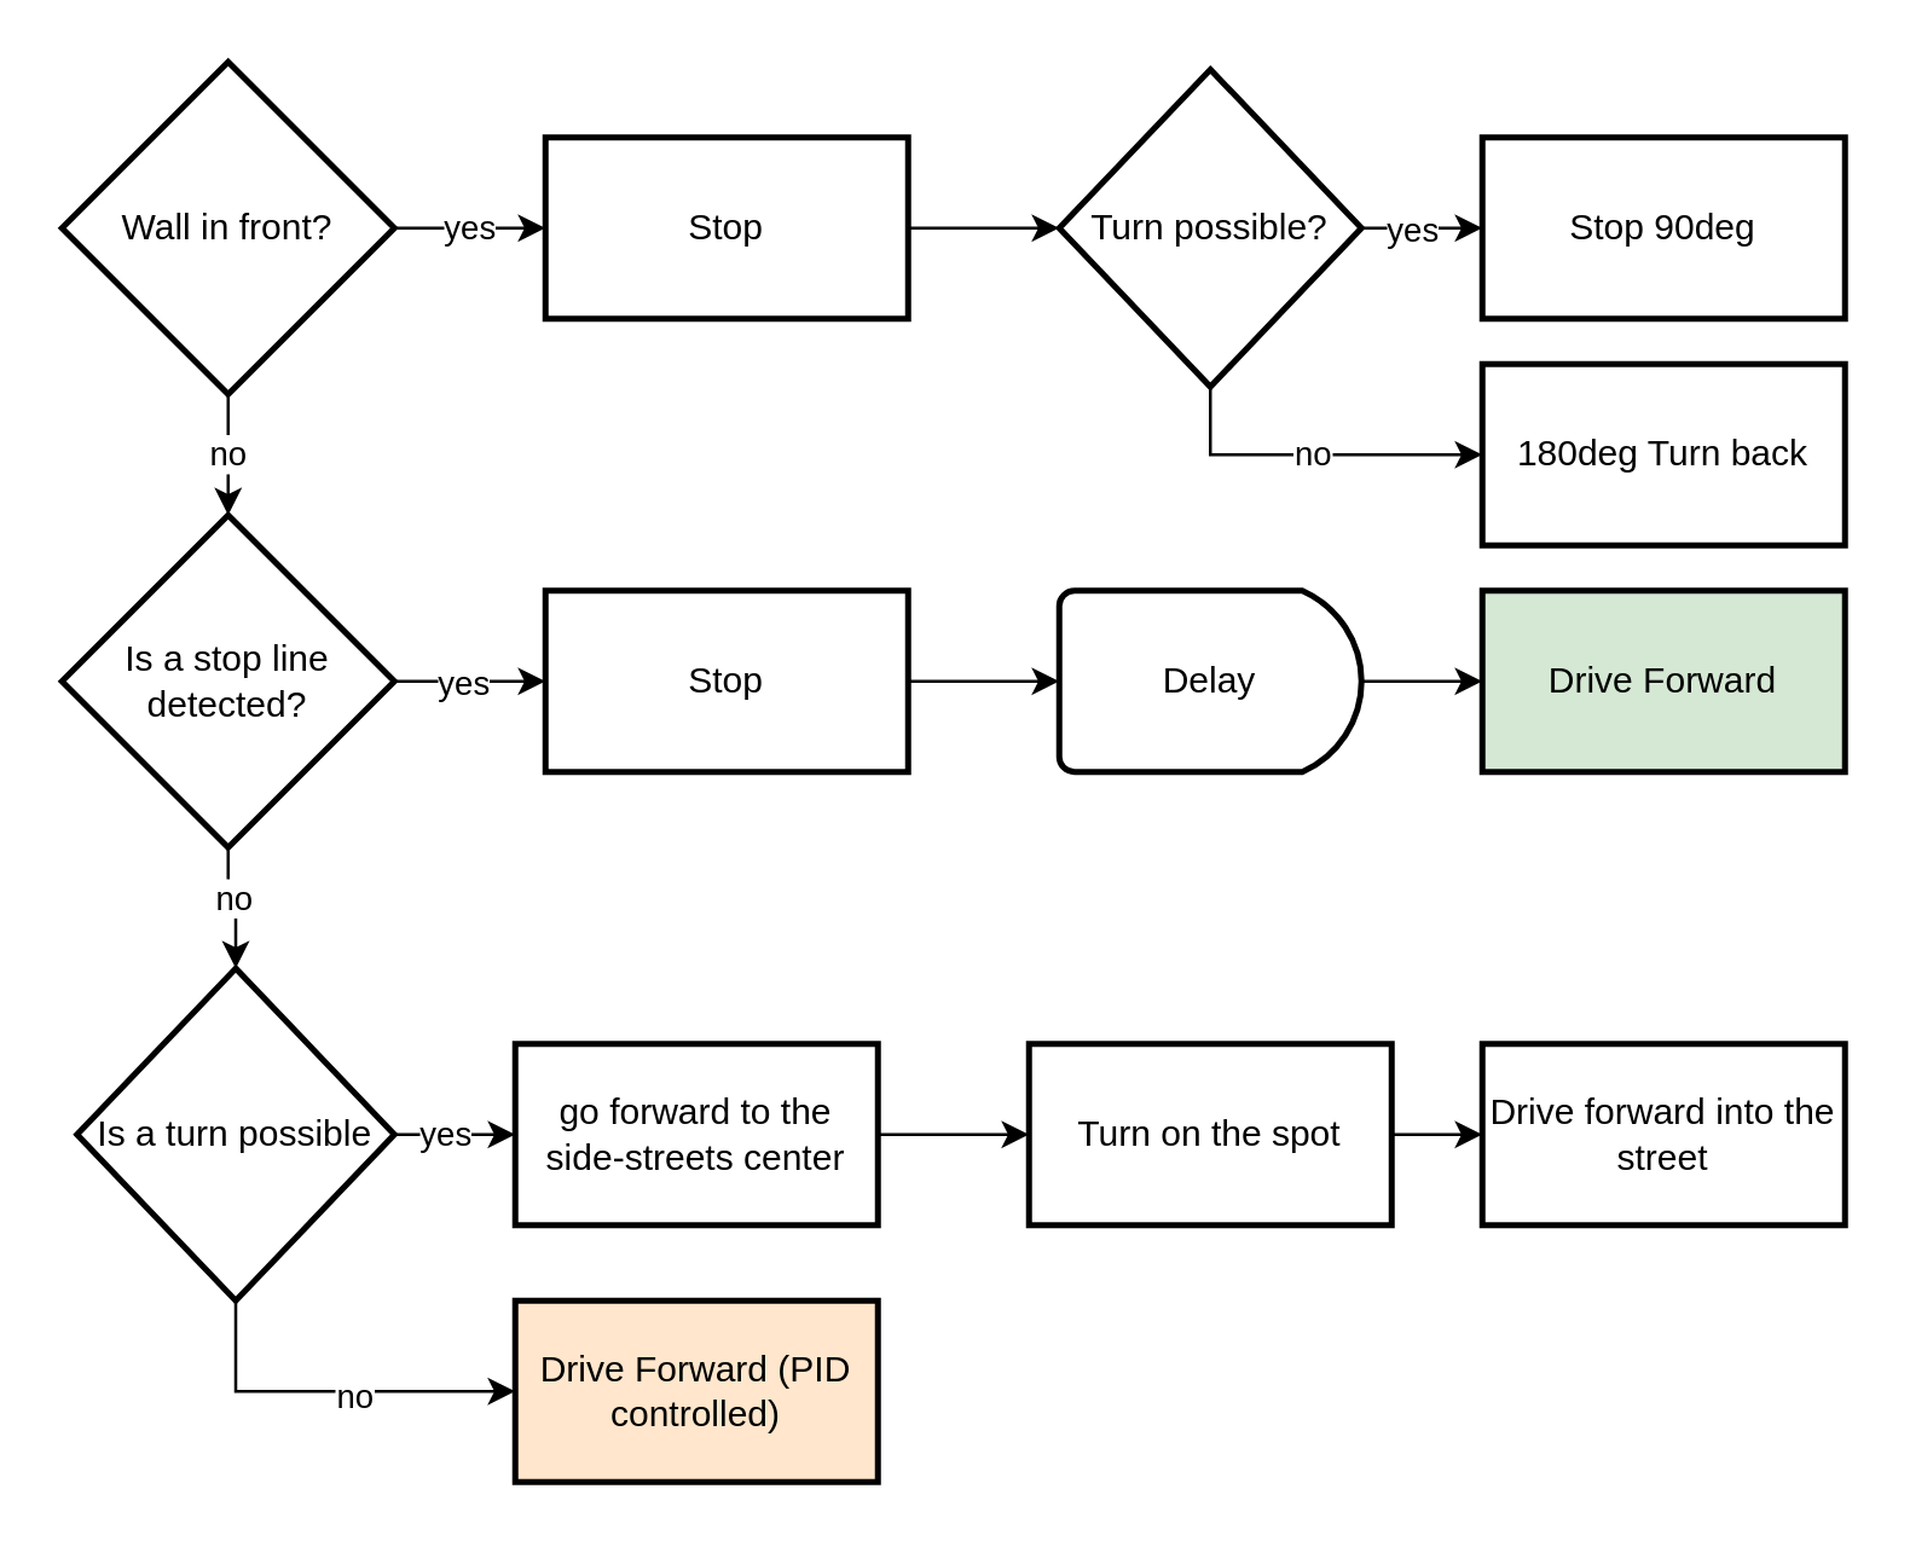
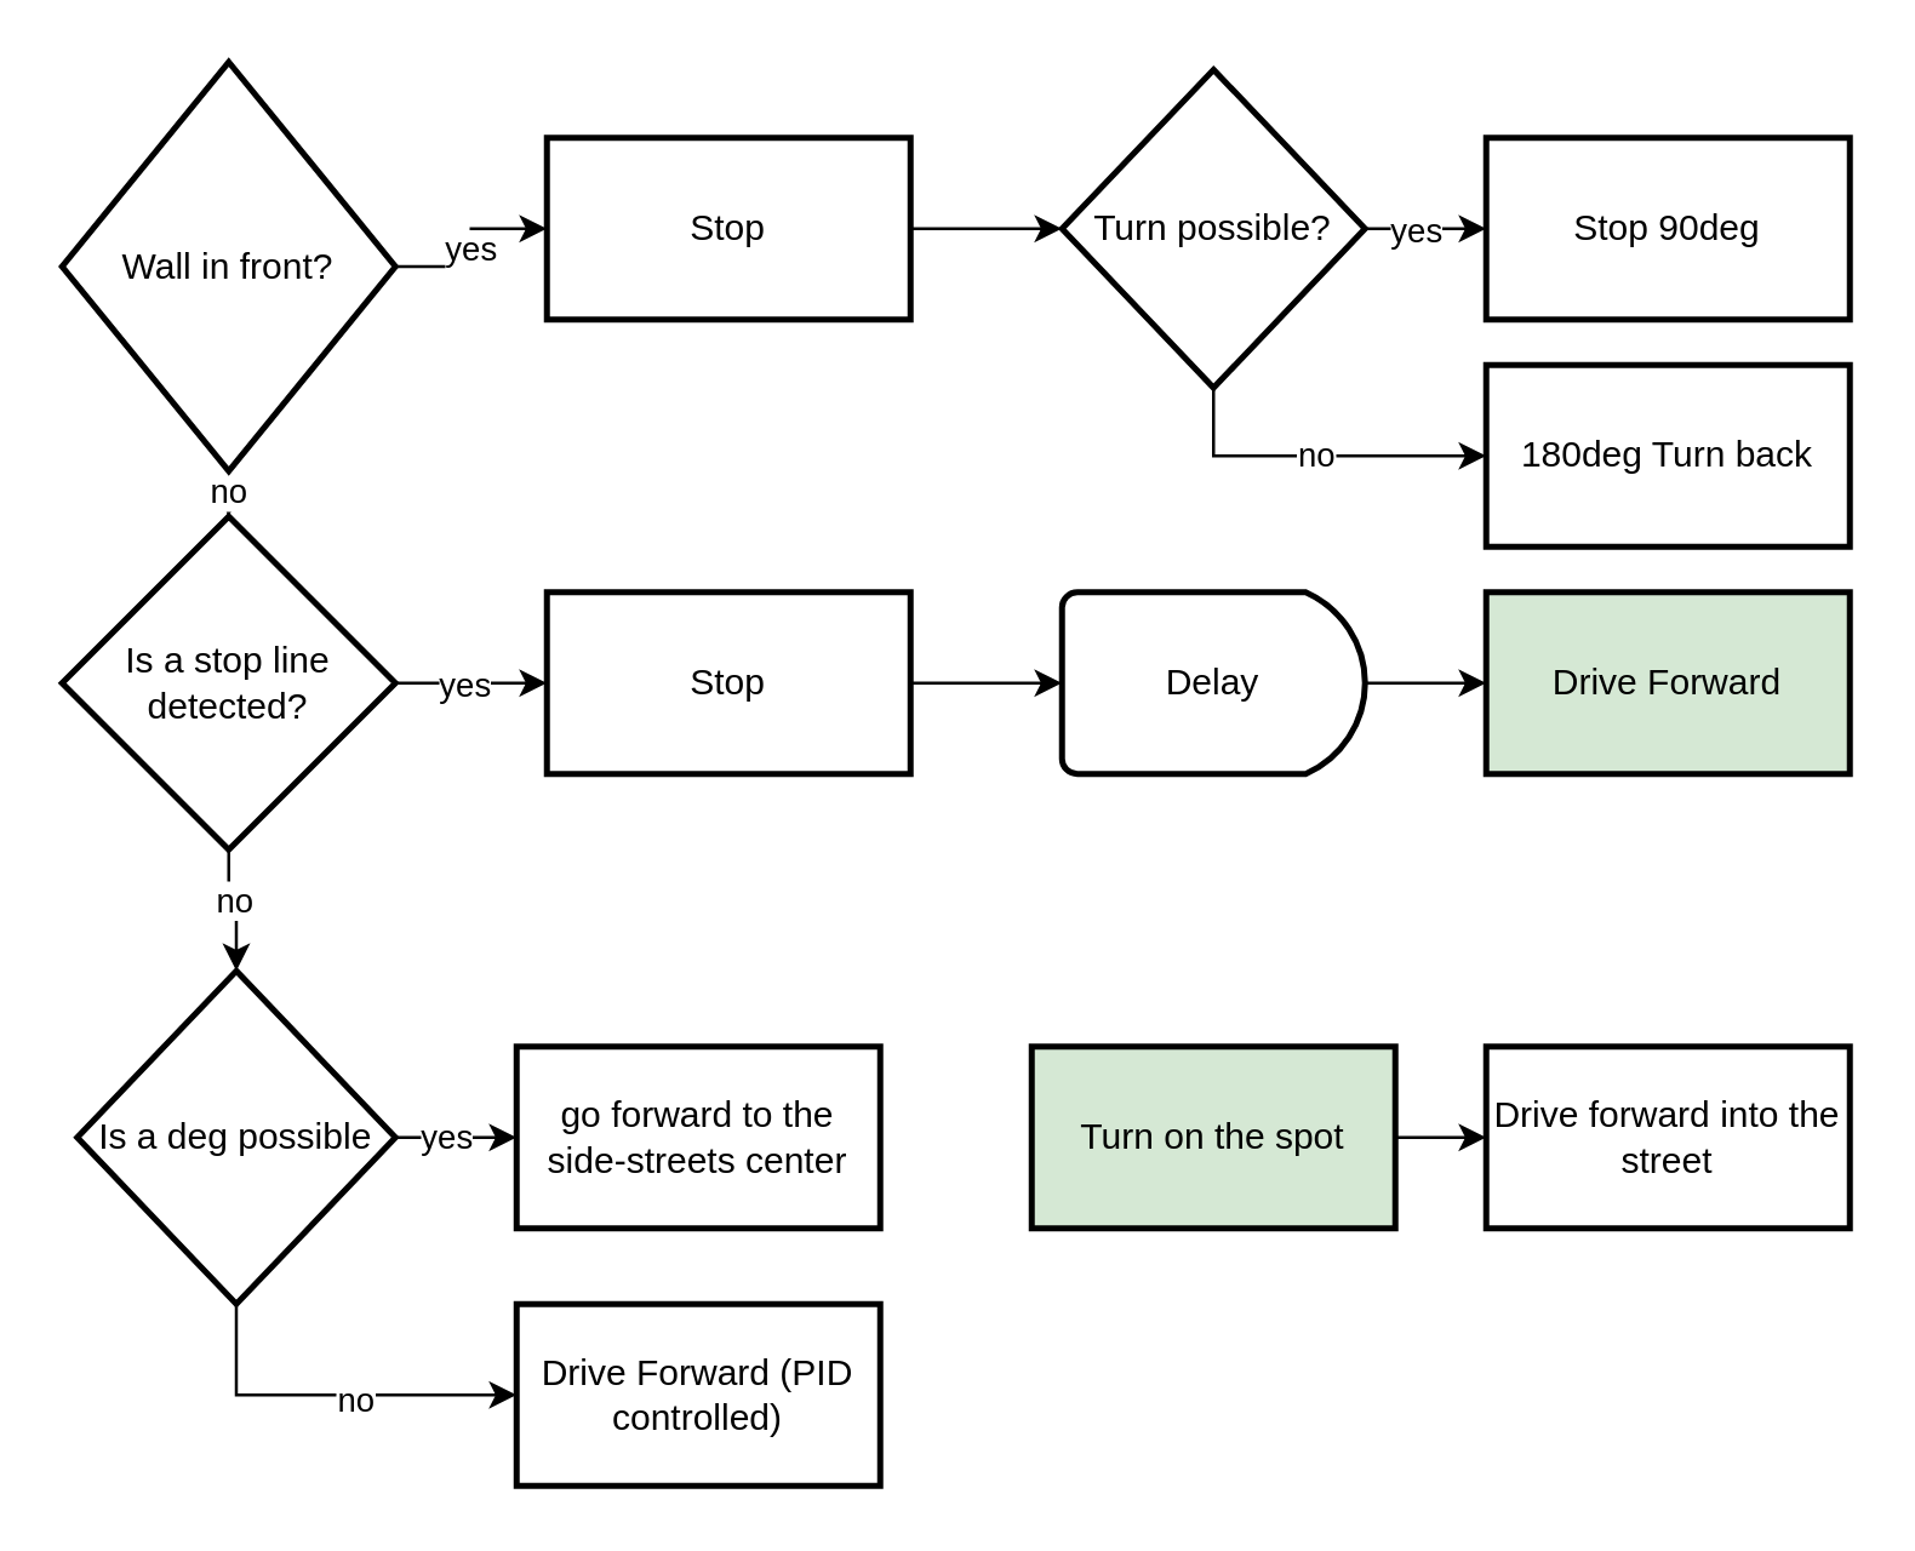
- <mxCell id="4" value="Wall in front?" style="strokeWidth=2;html=1;shape=mxgraph.flowchart.decision;whiteSpace=wrap;" parent="1" vertex="1"><mxGeometry x="20" y="20" width="110" height="110" as="geometry" /></mxCell>
+ <mxCell id="4" value="Wall in front?" style="strokeWidth=2;html=1;shape=mxgraph.flowchart.decision;whiteSpace=wrap;" parent="1" vertex="1"><mxGeometry x="20" y="20" width="110" height="135" as="geometry" /></mxCell>
- <mxCell id="27" value="Is a turn possible" style="strokeWidth=2;html=1;shape=mxgraph.flowchart.decision;whiteSpace=wrap;" parent="1" vertex="1"><mxGeometry x="25" y="320" width="105" height="110" as="geometry" /></mxCell>
+ <mxCell id="27" value="Is a deg possible" style="strokeWidth=2;html=1;shape=mxgraph.flowchart.decision;whiteSpace=wrap;" parent="1" vertex="1"><mxGeometry x="25" y="320" width="105" height="110" as="geometry" /></mxCell>
- <mxCell id="28" value="" style="edgeStyle=orthogonalEdgeStyle;rounded=0;orthogonalLoop=1;jettySize=auto;html=1;" parent="1" source="29" target="32" edge="1"><mxGeometry relative="1" as="geometry" /></mxCell>
- <mxCell id="32" value="Turn on the spot" style="whiteSpace=wrap;html=1;strokeWidth=2;" parent="1" vertex="1"><mxGeometry x="340" y="345" width="120" height="60" as="geometry" /></mxCell>
+ <mxCell id="32" value="Turn on the spot" style="whiteSpace=wrap;html=1;strokeWidth=2;fillColor=#d5e8d4;" parent="1" vertex="1"><mxGeometry x="340" y="345" width="120" height="60" as="geometry" /></mxCell>
- <mxCell id="30" value="Drive Forward (PID controlled)" style="whiteSpace=wrap;html=1;strokeWidth=2;fillColor=#ffe6cc;" parent="1" vertex="1"><mxGeometry x="170" y="430" width="120" height="60" as="geometry" /></mxCell>
+ <mxCell id="30" value="Drive Forward (PID controlled)" style="whiteSpace=wrap;html=1;strokeWidth=2;" parent="1" vertex="1"><mxGeometry x="170" y="430" width="120" height="60" as="geometry" /></mxCell>
